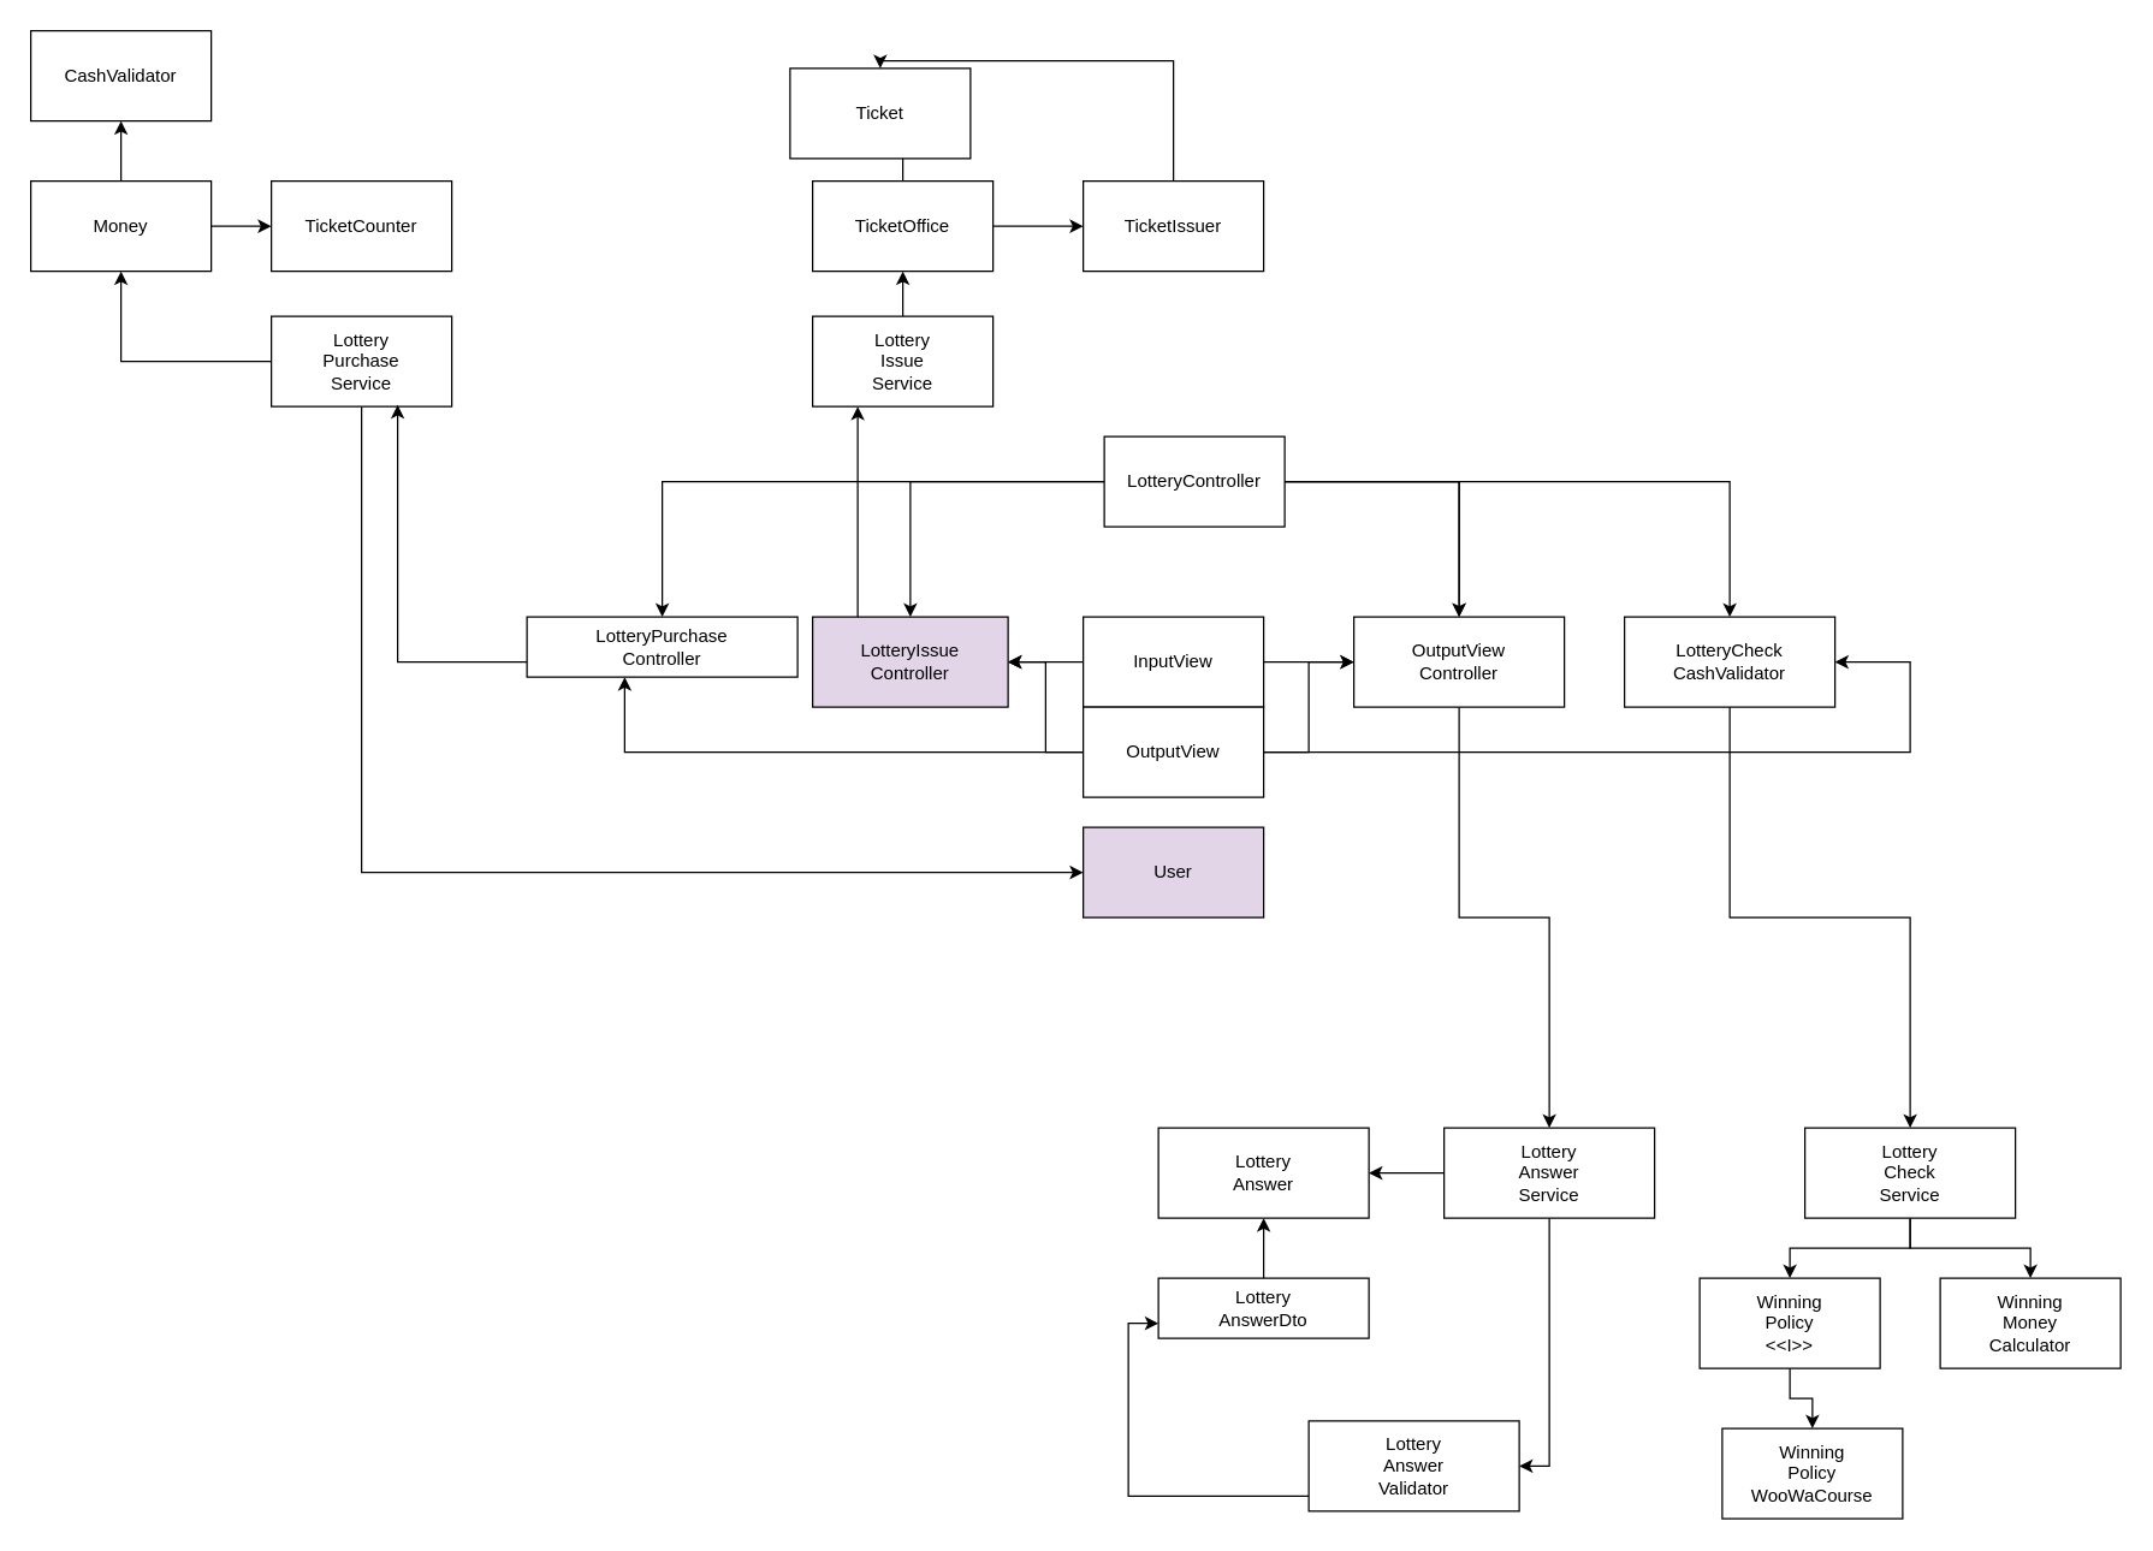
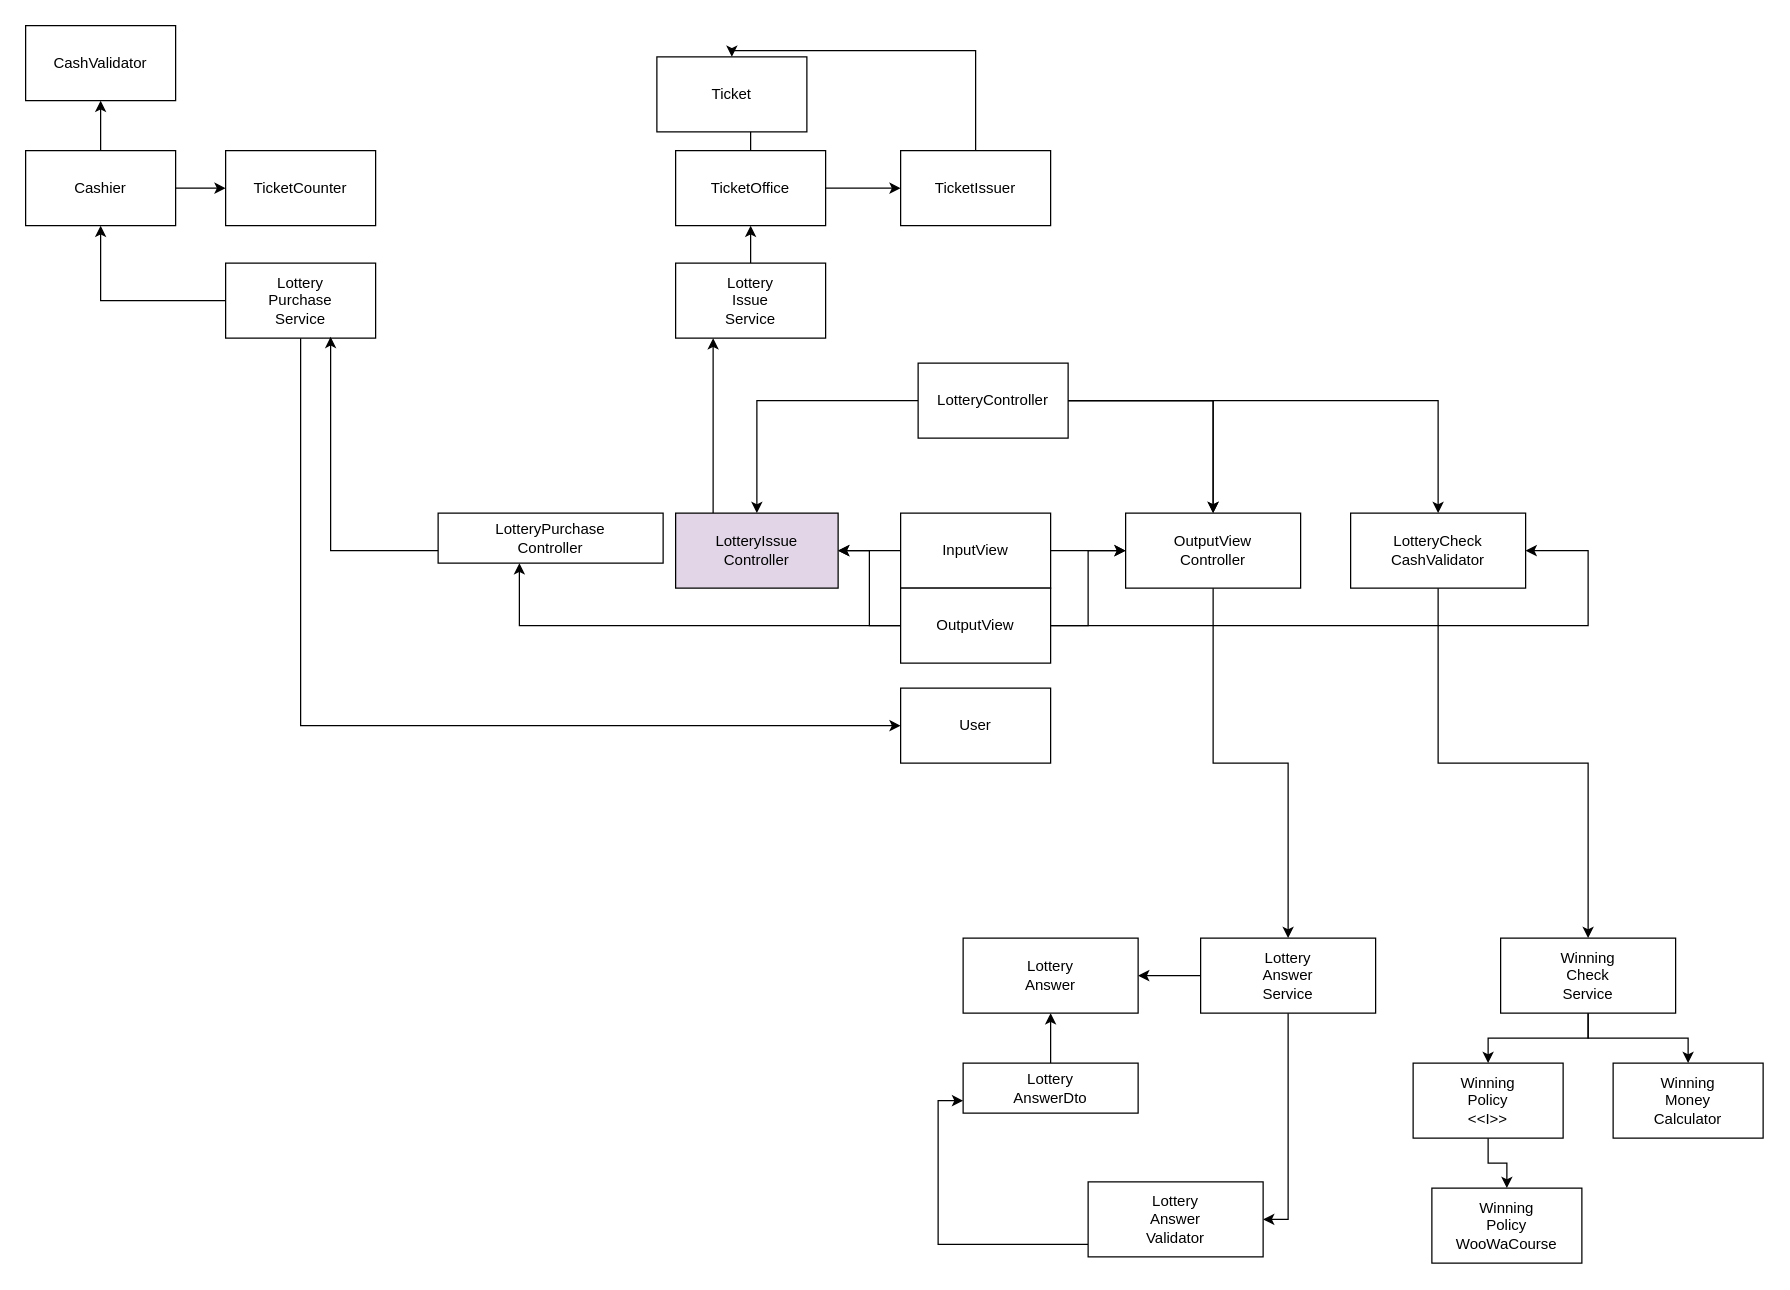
- <mxCell id="48" value="Money" style="rounded=0;whiteSpace=wrap;html=1;" vertex="1" parent="1"><mxGeometry x="20" y="120" width="120" height="60" as="geometry" /></mxCell>
+ <mxCell id="48" value="Cashier" style="rounded=0;whiteSpace=wrap;html=1;" vertex="1" parent="1"><mxGeometry x="20" y="120" width="120" height="60" as="geometry" /></mxCell>
- <mxCell id="10" style="edgeStyle=orthogonalEdgeStyle;rounded=0;orthogonalLoop=1;jettySize=auto;html=1;" edge="1" parent="1" source="14" target="51"><mxGeometry relative="1" as="geometry" /></mxCell>
- <mxCell id="32" value="User" style="rounded=0;whiteSpace=wrap;html=1;fillColor=#e1d5e7;" vertex="1" parent="1"><mxGeometry x="720" y="550" width="120" height="60" as="geometry" /></mxCell>
+ <mxCell id="32" value="User" style="rounded=0;whiteSpace=wrap;html=1;" vertex="1" parent="1"><mxGeometry x="720" y="550" width="120" height="60" as="geometry" /></mxCell>
- <mxCell id="20" value="Lottery&lt;br&gt;Check&lt;br&gt;Service" style="rounded=0;whiteSpace=wrap;html=1;" vertex="1" parent="1"><mxGeometry x="1200" y="750" width="140" height="60" as="geometry" /></mxCell>
+ <mxCell id="20" value="Winning&lt;br&gt;Check&lt;br&gt;Service" style="rounded=0;whiteSpace=wrap;html=1;" vertex="1" parent="1"><mxGeometry x="1200" y="750" width="140" height="60" as="geometry" /></mxCell>
